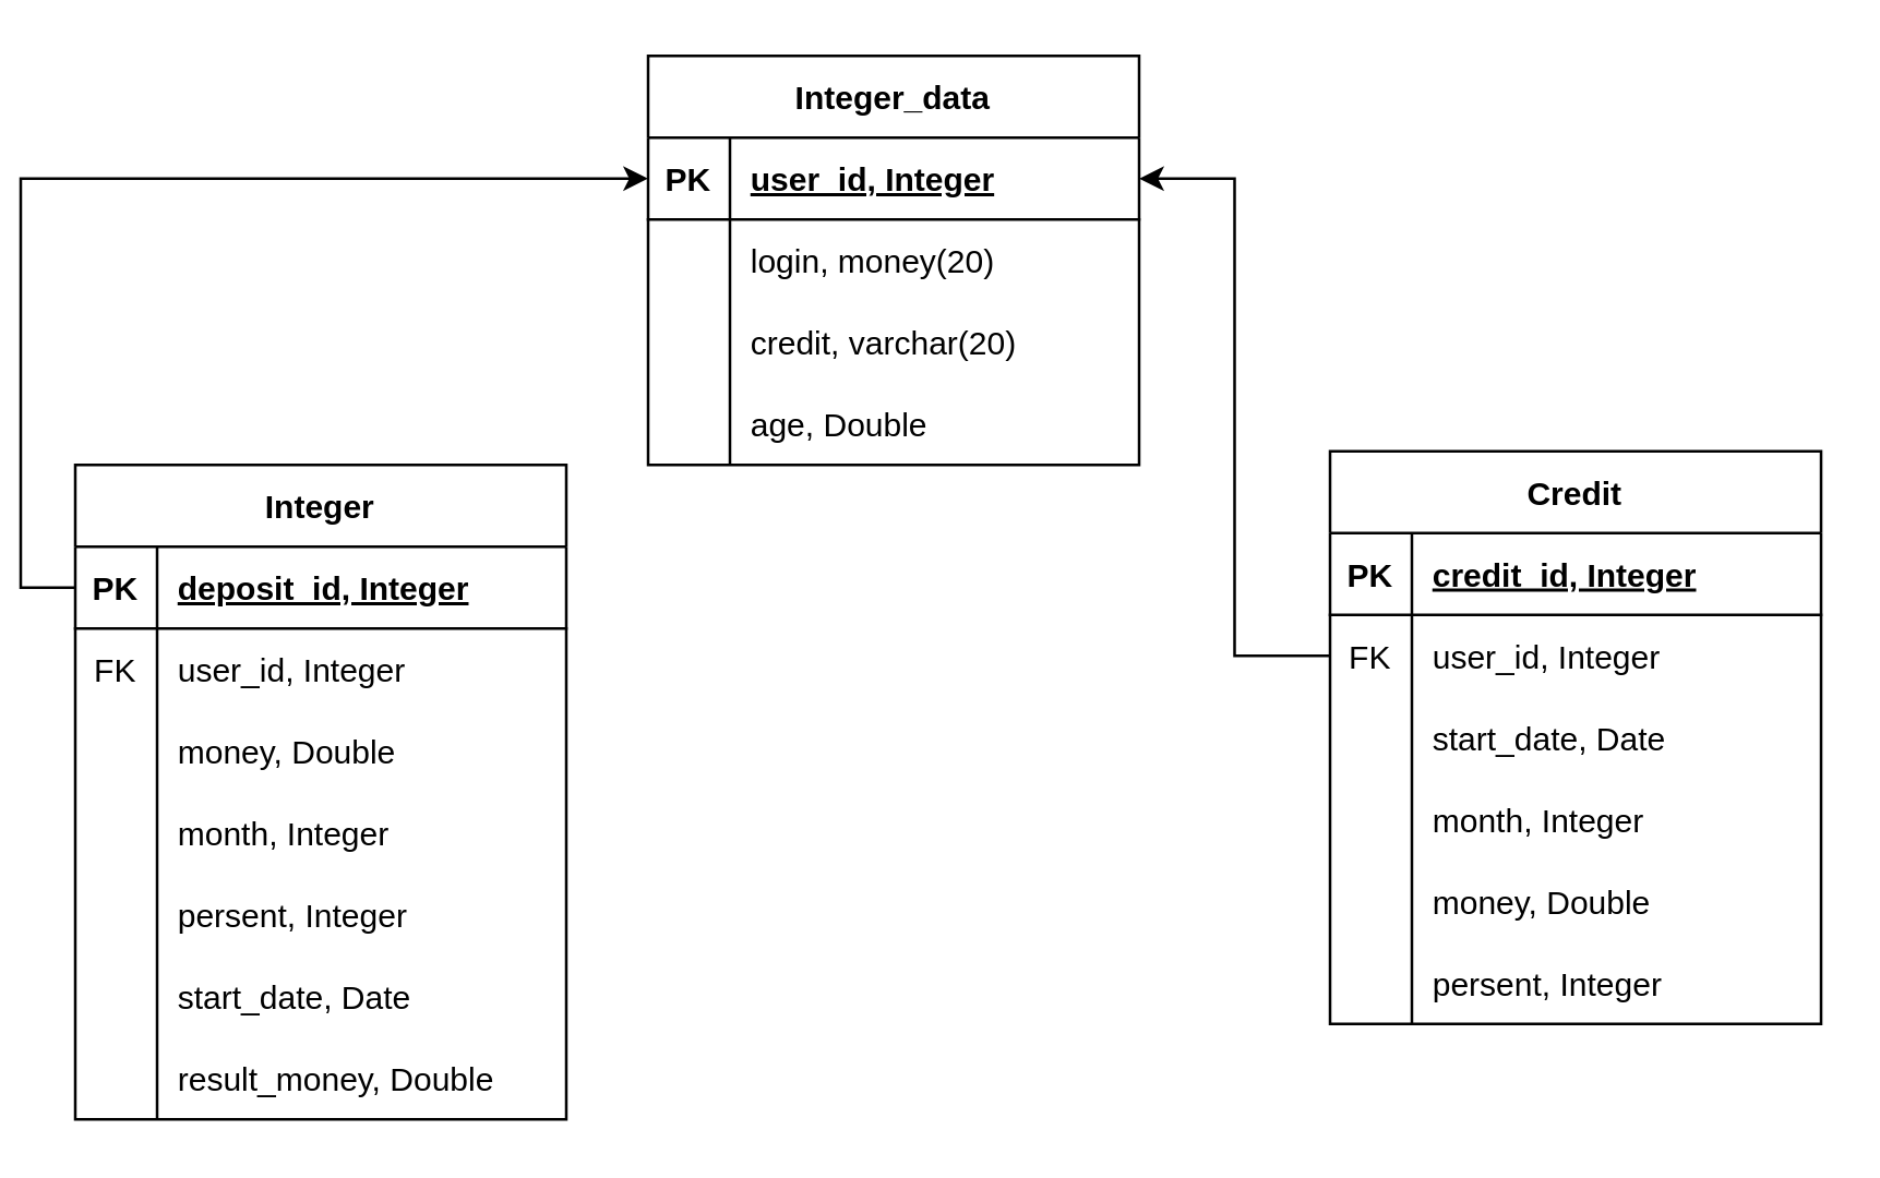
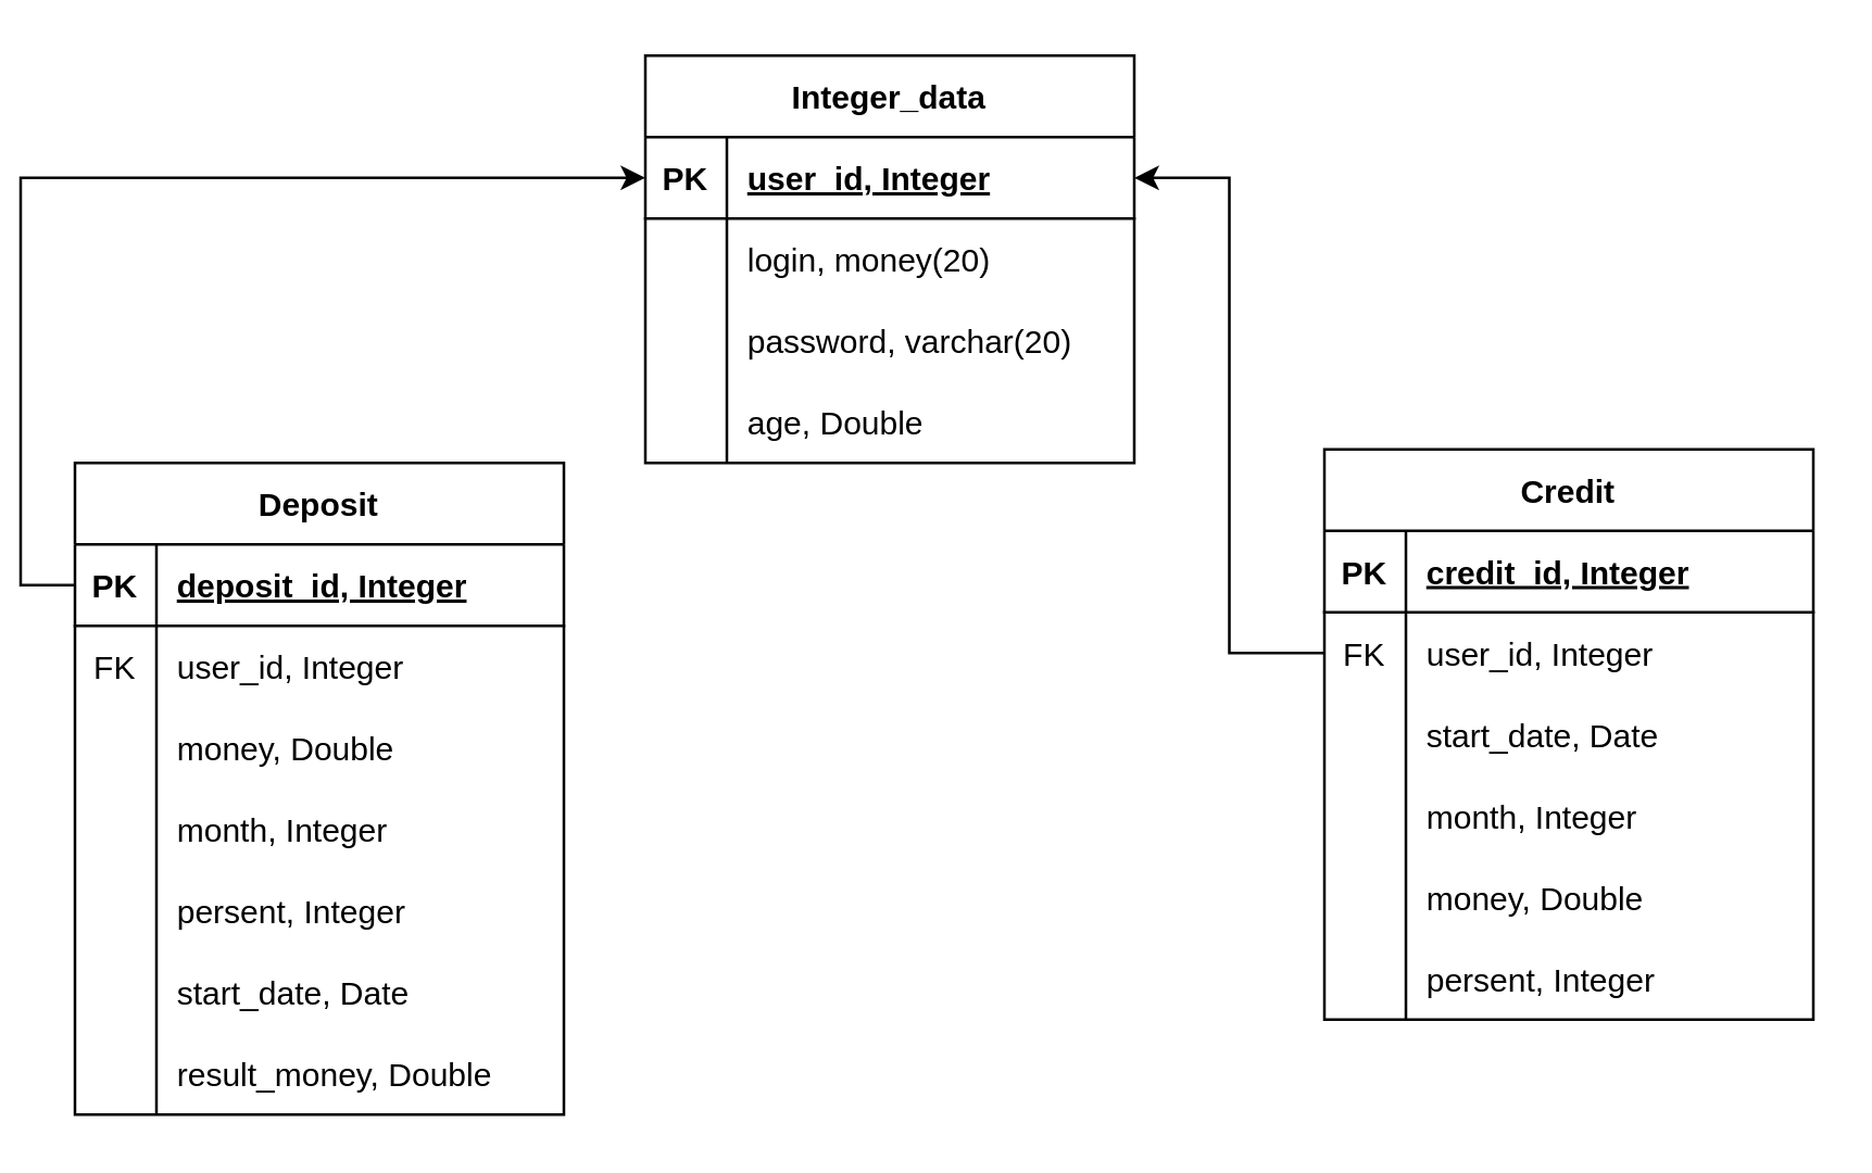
- <mxCell id="11" value="credit, varchar(20)" style="shape=partialRectangle;connectable=0;fillColor=none;top=0;left=0;bottom=0;right=0;align=left;spacingLeft=6;overflow=hidden;" vertex="1" parent="9"><mxGeometry x="30" width="150" height="30" as="geometry"><mxRectangle width="150" height="30" as="alternateBounds" /></mxGeometry></mxCell>
+ <mxCell id="11" value="password, varchar(20)" style="shape=partialRectangle;connectable=0;fillColor=none;top=0;left=0;bottom=0;right=0;align=left;spacingLeft=6;overflow=hidden;" vertex="1" parent="9"><mxGeometry x="30" width="150" height="30" as="geometry"><mxRectangle width="150" height="30" as="alternateBounds" /></mxGeometry></mxCell>
- <mxCell id="34" value="Integer" style="shape=table;startSize=30;container=1;collapsible=1;childLayout=tableLayout;fixedRows=1;rowLines=0;fontStyle=1;align=center;resizeLast=1;" vertex="1" parent="1"><mxGeometry x="20" y="170" width="180" height="240" as="geometry" /></mxCell>
+ <mxCell id="34" value="Deposit" style="shape=table;startSize=30;container=1;collapsible=1;childLayout=tableLayout;fixedRows=1;rowLines=0;fontStyle=1;align=center;resizeLast=1;" vertex="1" parent="1"><mxGeometry x="20" y="170" width="180" height="240" as="geometry" /></mxCell>
